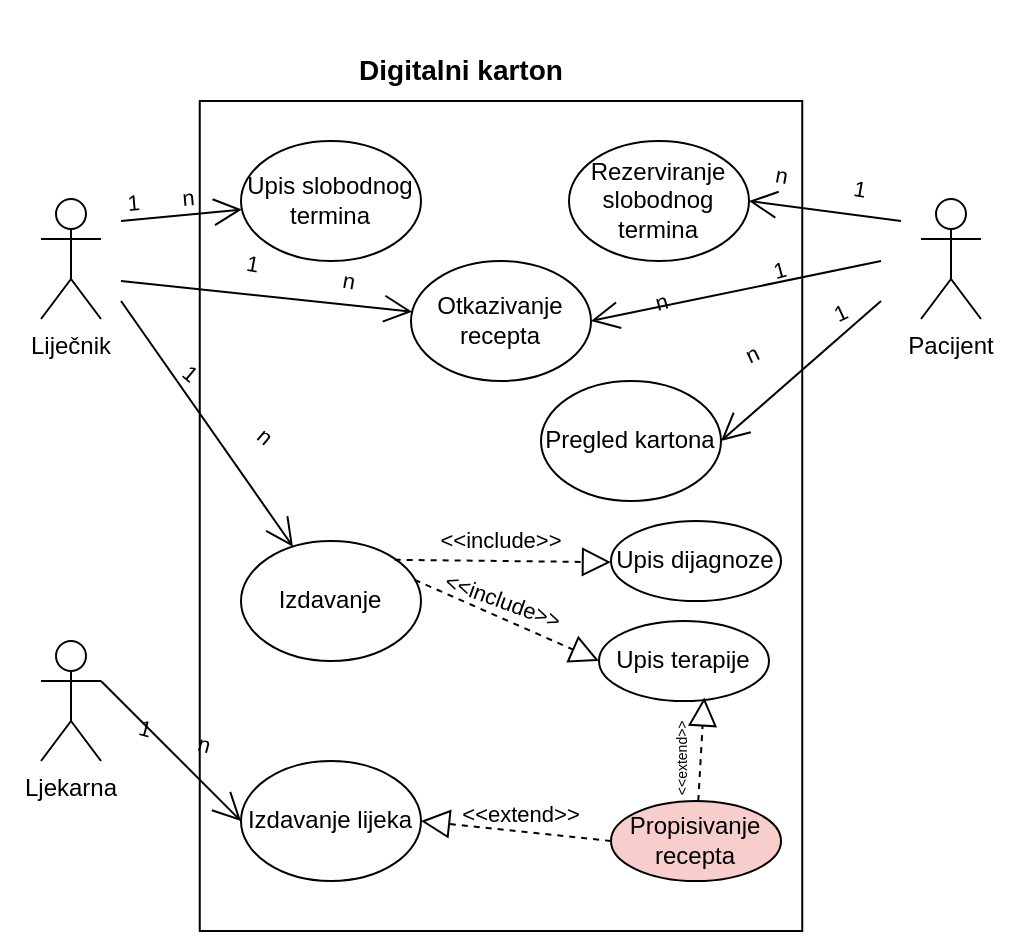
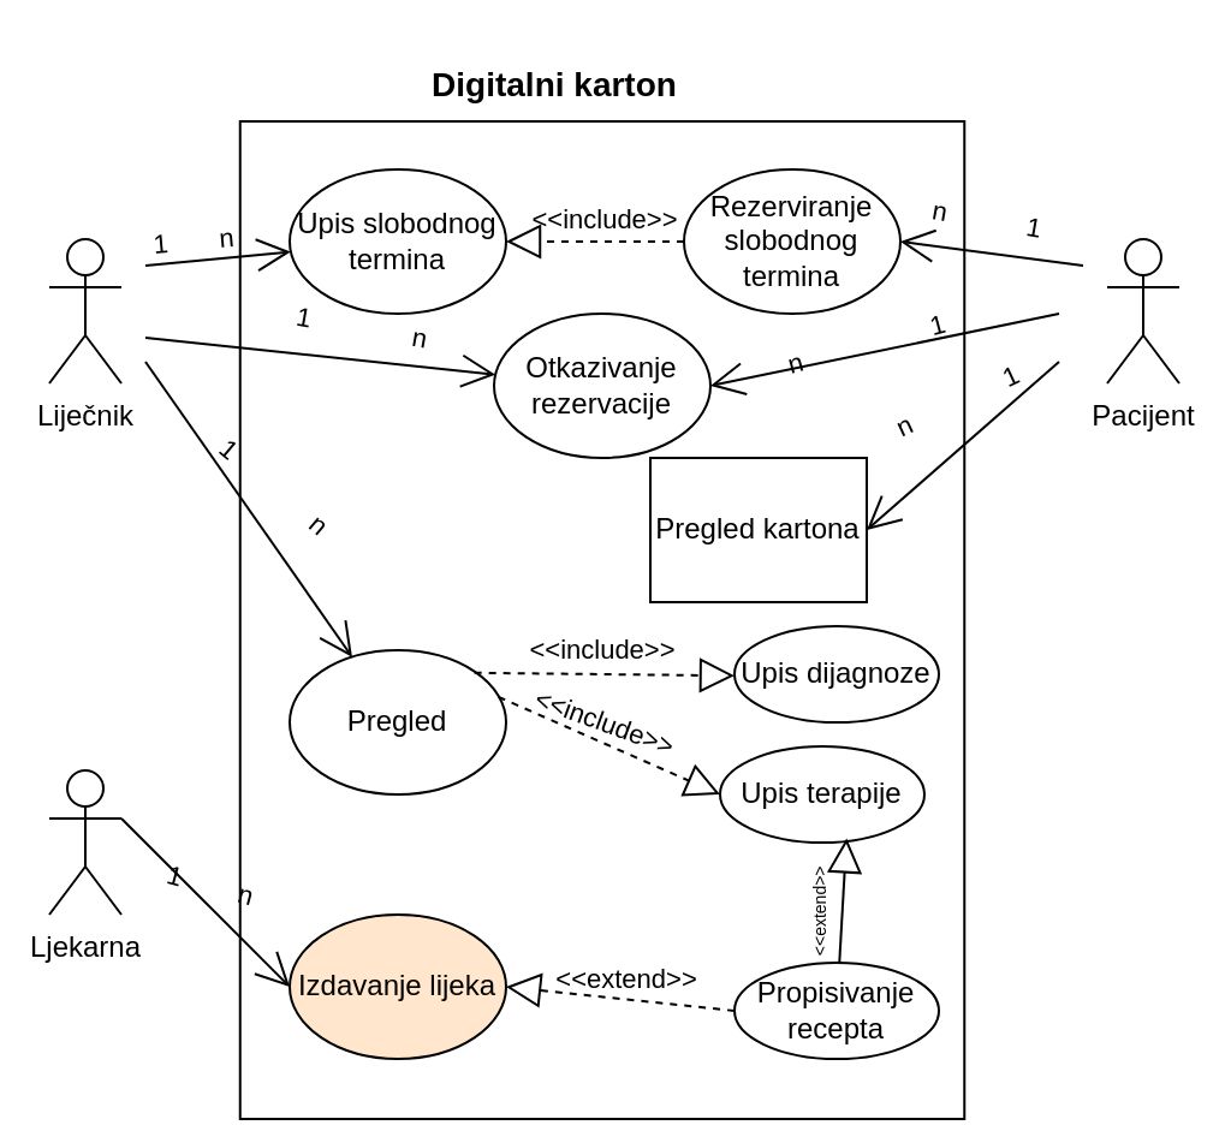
+ <mxCell id="10" value="" style="endArrow=block;dashed=1;endFill=0;endSize=12;html=1;rounded=0;entryX=1;entryY=0.5;entryDx=0;entryDy=0;" parent="1" source="7" target="4" edge="1"><mxGeometry width="160" relative="1" as="geometry"><mxPoint x="300" y="260" as="sourcePoint" /><mxPoint x="460" y="260" as="targetPoint" /></mxGeometry></mxCell>
+ <mxCell id="11" value="&amp;lt;&amp;lt;include&amp;gt;&amp;gt;" style="edgeLabel;html=1;align=center;verticalAlign=middle;resizable=0;points=[];labelBackgroundColor=none;" parent="10" vertex="1" connectable="0"><mxGeometry x="-0.373" y="3" relative="1" as="geometry"><mxPoint x="-11" y="-13" as="offset" /></mxGeometry></mxCell>
- <mxCell id="14" value="Otkazivanje recepta" style="ellipse;whiteSpace=wrap;html=1;" parent="1" vertex="1"><mxGeometry x="205" y="130" width="90" height="60" as="geometry" /></mxCell>
+ <mxCell id="14" value="Otkazivanje rezervacije" style="ellipse;whiteSpace=wrap;html=1;" parent="1" vertex="1"><mxGeometry x="205" y="130" width="90" height="60" as="geometry" /></mxCell>
- <mxCell id="37" value="Pregled kartona" style="ellipse;whiteSpace=wrap;html=1;" parent="1" vertex="1"><mxGeometry x="270" y="190" width="90" height="60" as="geometry" /></mxCell>
+ <mxCell id="37" value="Pregled kartona" style="whiteSpace=wrap;html=1;rounded=0;" parent="1" vertex="1"><mxGeometry x="270" y="190" width="90" height="60" as="geometry" /></mxCell>
- <mxCell id="19" value="Izdavanje" style="ellipse;whiteSpace=wrap;html=1;" parent="1" vertex="1"><mxGeometry x="120" y="270" width="90" height="60" as="geometry" /></mxCell>
+ <mxCell id="19" value="Pregled" style="ellipse;whiteSpace=wrap;html=1;" parent="1" vertex="1"><mxGeometry x="120" y="270" width="90" height="60" as="geometry" /></mxCell>
- <mxCell id="29" value="" style="endArrow=block;dashed=1;endFill=0;endSize=12;html=1;rounded=0;entryX=0.619;entryY=0.955;entryDx=0;entryDy=0;entryPerimeter=0;" parent="1" edge="1" target="24" source="26"><mxGeometry width="160" relative="1" as="geometry"><mxPoint x="300.58" y="373" as="sourcePoint" /><mxPoint x="195" y="321.213" as="targetPoint" /></mxGeometry></mxCell>
+ <mxCell id="29" value="" style="endArrow=block;dashed=0;endFill=0;endSize=12;html=1;rounded=0;entryX=0.619;entryY=0.955;entryDx=0;entryDy=0;entryPerimeter=0;" parent="1" edge="1" target="24" source="26"><mxGeometry width="160" relative="1" as="geometry"><mxPoint x="300.58" y="373" as="sourcePoint" /><mxPoint x="195" y="321.213" as="targetPoint" /></mxGeometry></mxCell>
- <mxCell id="32" value="Izdavanje lijeka" style="ellipse;whiteSpace=wrap;html=1;" parent="1" vertex="1"><mxGeometry x="120" y="380" width="90" height="60" as="geometry" /></mxCell>
+ <mxCell id="32" value="Izdavanje lijeka" style="ellipse;whiteSpace=wrap;html=1;fillColor=#ffe6cc;" parent="1" vertex="1"><mxGeometry x="120" y="380" width="90" height="60" as="geometry" /></mxCell>
- <mxCell id="26" value="Propisivanje recepta" style="ellipse;whiteSpace=wrap;html=1;fillColor=#f8cecc;" parent="1" vertex="1"><mxGeometry x="305" y="400" width="85" height="40" as="geometry" /></mxCell>
+ <mxCell id="26" value="Propisivanje recepta" style="ellipse;whiteSpace=wrap;html=1;" parent="1" vertex="1"><mxGeometry x="305" y="400" width="85" height="40" as="geometry" /></mxCell>
